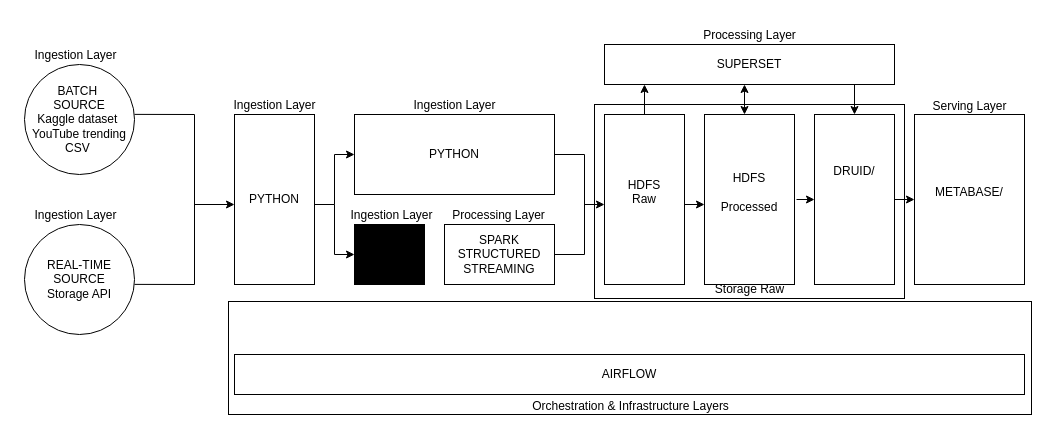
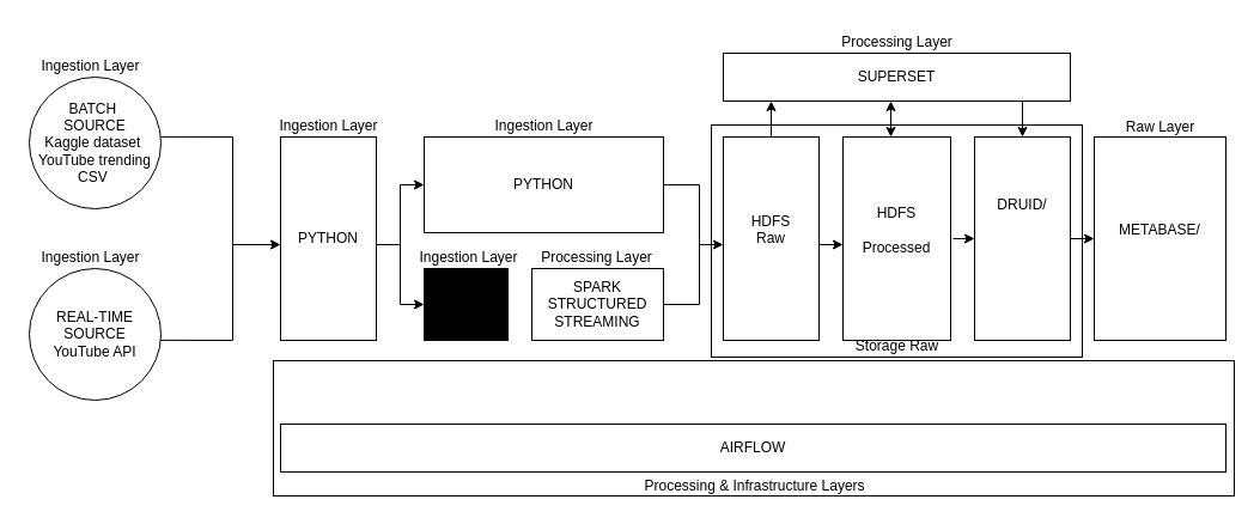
- <mxCell id="35" value="Serving Layer" style="text;html=1;align=center;verticalAlign=middle;resizable=0;points=[];autosize=1;strokeColor=none;fillColor=none;" vertex="1" parent="1"><mxGeometry x="919" y="91" width="100" height="30" as="geometry" /></mxCell>
+ <mxCell id="35" value="Raw Layer" style="text;html=1;align=center;verticalAlign=middle;resizable=0;points=[];autosize=1;strokeColor=none;fillColor=none;" vertex="1" parent="1"><mxGeometry x="919" y="91" width="100" height="30" as="geometry" /></mxCell>
- <mxCell id="3" value="&lt;div&gt;REAL-TIME&lt;/div&gt;&lt;div&gt;SOURCE&lt;/div&gt;&lt;div&gt;Storage API&lt;/div&gt;" style="ellipse;whiteSpace=wrap;html=1;aspect=fixed;fillColor=light-dark(#FFFFFF,#FFE599);fontColor=light-dark(#000000,#000000);strokeColor=light-dark(#000000,#000000);" parent="1" vertex="1"><mxGeometry x="24" y="224" width="110" height="110" as="geometry" /></mxCell>
+ <mxCell id="3" value="&lt;div&gt;REAL-TIME&lt;/div&gt;&lt;div&gt;SOURCE&lt;/div&gt;&lt;div&gt;YouTube API&lt;/div&gt;" style="ellipse;whiteSpace=wrap;html=1;aspect=fixed;fillColor=light-dark(#FFFFFF,#FFE599);fontColor=light-dark(#000000,#000000);strokeColor=light-dark(#000000,#000000);" parent="1" vertex="1"><mxGeometry x="24" y="224" width="110" height="110" as="geometry" /></mxCell>
- <mxCell id="39" value="Orchestration &amp;amp; Infrastructure Layers" style="text;html=1;align=center;verticalAlign=middle;resizable=0;points=[];autosize=1;strokeColor=none;fillColor=none;" vertex="1" parent="1"><mxGeometry x="519.5" y="391" width="220" height="30" as="geometry" /></mxCell>
+ <mxCell id="39" value="Processing &amp;amp; Infrastructure Layers" style="text;html=1;align=center;verticalAlign=middle;resizable=0;points=[];autosize=1;strokeColor=none;fillColor=none;" vertex="1" parent="1"><mxGeometry x="519.5" y="391" width="220" height="30" as="geometry" /></mxCell>
